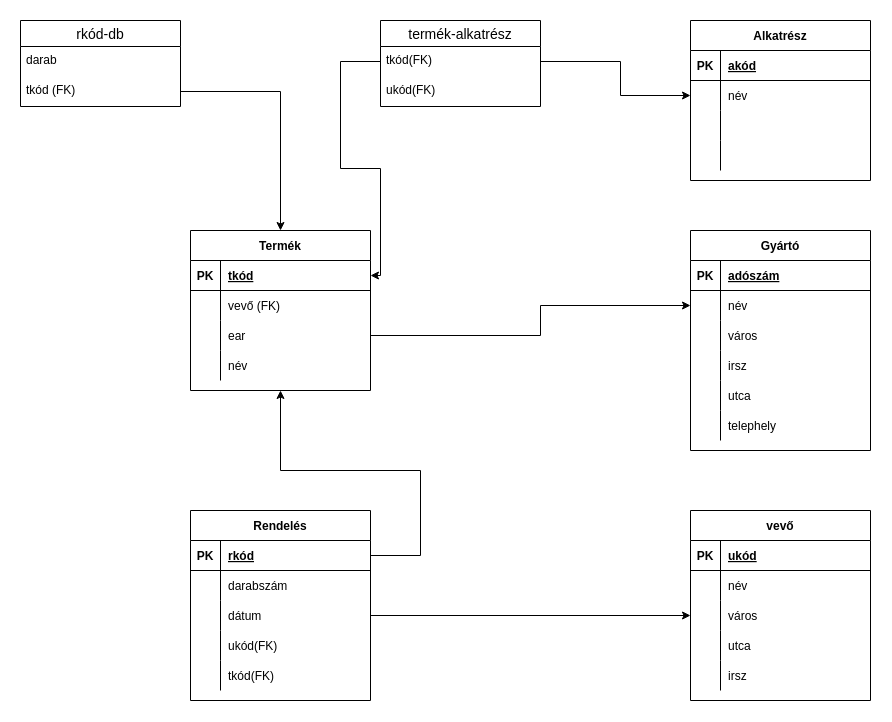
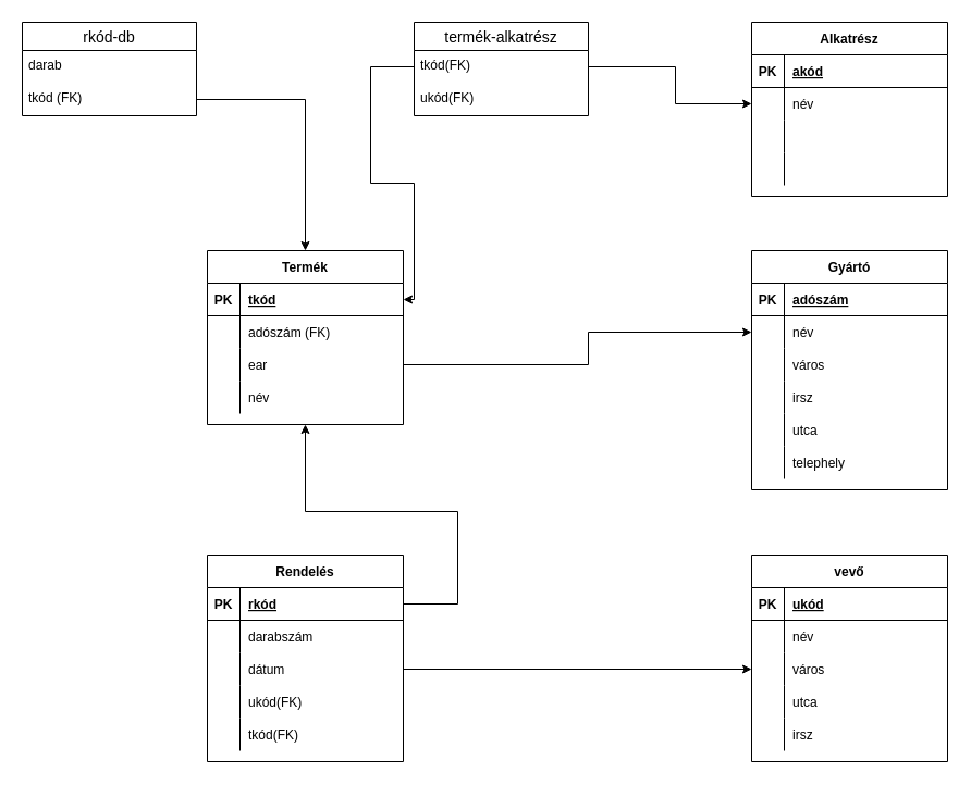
- <mxCell id="72" value="vevő (FK)" style="shape=partialRectangle;connectable=0;fillColor=none;top=0;left=0;bottom=0;right=0;align=left;spacingLeft=6;overflow=hidden;" parent="70" vertex="1"><mxGeometry x="30" width="150" height="30" as="geometry"><mxRectangle width="150" height="30" as="alternateBounds" /></mxGeometry></mxCell>
+ <mxCell id="72" value="adószám (FK)" style="shape=partialRectangle;connectable=0;fillColor=none;top=0;left=0;bottom=0;right=0;align=left;spacingLeft=6;overflow=hidden;" parent="70" vertex="1"><mxGeometry x="30" width="150" height="30" as="geometry"><mxRectangle width="150" height="30" as="alternateBounds" /></mxGeometry></mxCell>
